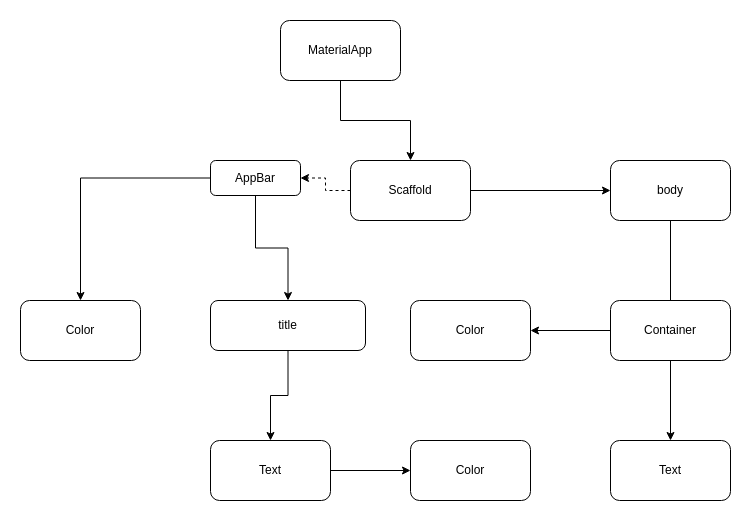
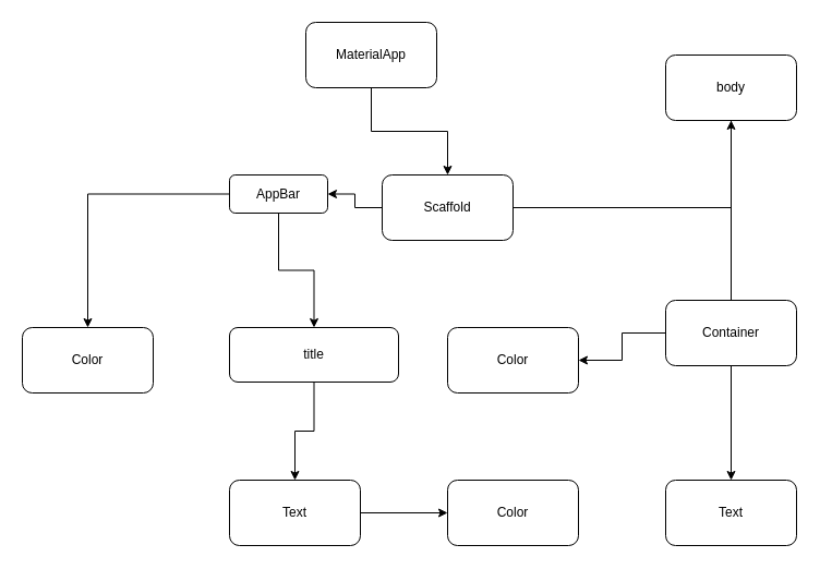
- <mxCell id="4" value="" style="edgeStyle=orthogonalEdgeStyle;rounded=0;orthogonalLoop=1;jettySize=auto;html=1;dashed=1;" edge="1" parent="1" source="6" target="9"><mxGeometry relative="1" as="geometry" /></mxCell>
+ <mxCell id="4" value="" style="edgeStyle=orthogonalEdgeStyle;rounded=0;orthogonalLoop=1;jettySize=auto;html=1;" edge="1" parent="1" source="6" target="9"><mxGeometry relative="1" as="geometry" /></mxCell>
- <mxCell id="15" value="body" style="whiteSpace=wrap;html=1;rounded=1;" vertex="1" parent="1"><mxGeometry x="610" y="160" width="120" height="60" as="geometry" /></mxCell>
+ <mxCell id="15" value="body" style="whiteSpace=wrap;html=1;rounded=1;" vertex="1" parent="1"><mxGeometry x="610" y="50" width="120" height="60" as="geometry" /></mxCell>
- <mxCell id="18" value="Container" style="whiteSpace=wrap;html=1;rounded=1;" vertex="1" parent="1"><mxGeometry x="610" y="300" width="120" height="60" as="geometry" /></mxCell>
+ <mxCell id="18" value="Container" style="whiteSpace=wrap;html=1;rounded=1;" vertex="1" parent="1"><mxGeometry x="610" y="275" width="120" height="60" as="geometry" /></mxCell>
